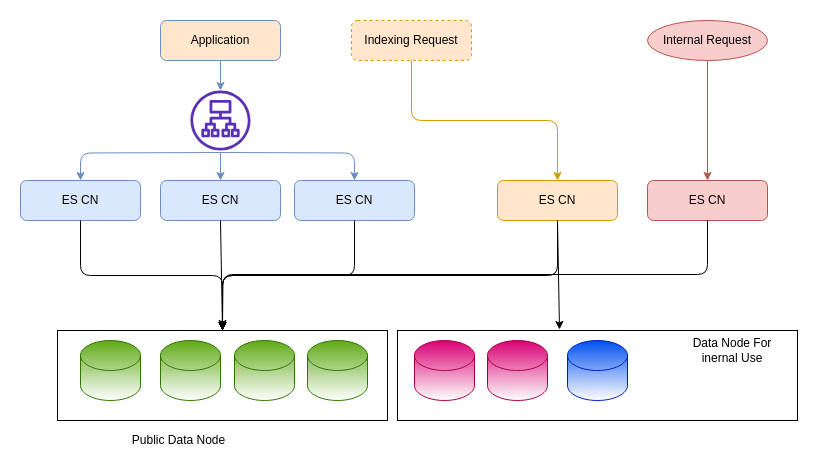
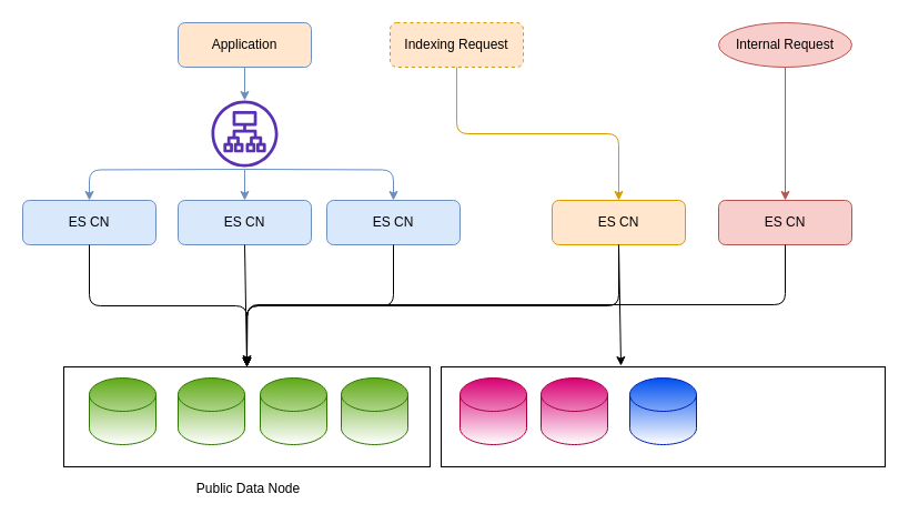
- <mxCell id="32" value="Data Node For inernal Use" style="text;html=1;strokeColor=none;fillColor=none;align=center;verticalAlign=middle;whiteSpace=wrap;rounded=0;" vertex="1" parent="1"><mxGeometry x="677" y="340" width="110" height="20" as="geometry" /></mxCell>
- <mxCell id="33" value="Public Data Node" style="text;html=1;strokeColor=none;fillColor=none;align=center;verticalAlign=middle;whiteSpace=wrap;rounded=0;" vertex="1" parent="1"><mxGeometry x="115" y="430" width="127" height="20" as="geometry" /></mxCell>
+ <mxCell id="33" value="Public Data Node" style="text;html=1;strokeColor=none;fillColor=none;align=center;verticalAlign=middle;whiteSpace=wrap;rounded=0;" vertex="1" parent="1"><mxGeometry x="160" y="430" width="127" height="20" as="geometry" /></mxCell>
